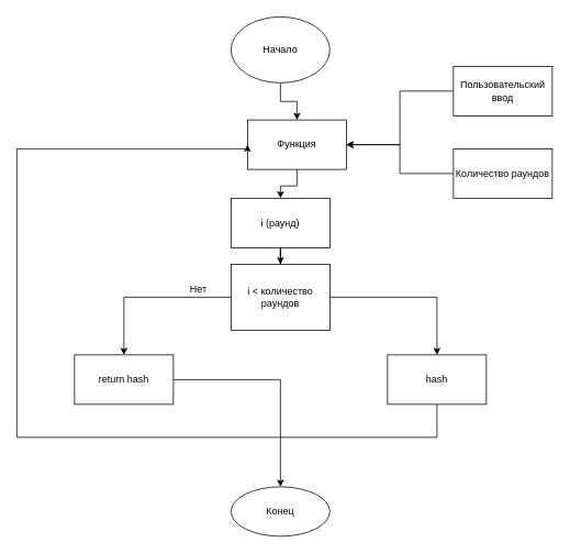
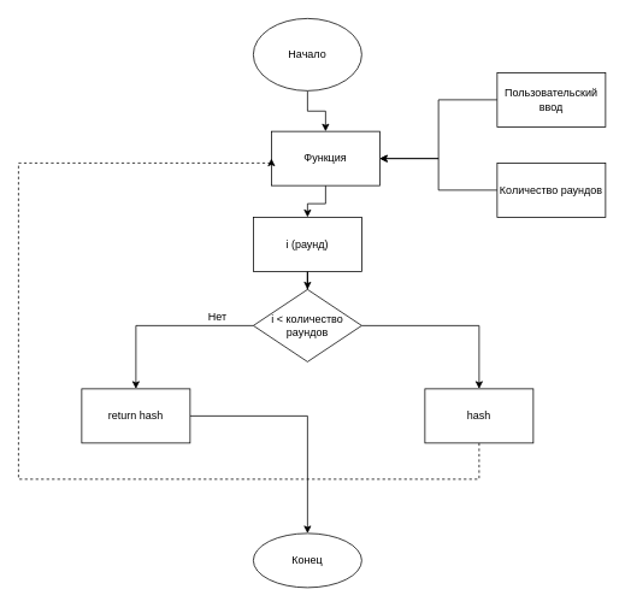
- <mxCell id="12" value="i &amp;lt; количество раундов" style="whiteSpace=wrap;html=1;rounded=0;" vertex="1" parent="1"><mxGeometry x="280" y="320" width="120" height="80" as="geometry" /></mxCell>
+ <mxCell id="12" value="i &amp;lt; количество раундов" style="rhombus;whiteSpace=wrap;html=1;" vertex="1" parent="1"><mxGeometry x="280" y="320" width="120" height="80" as="geometry" /></mxCell>
- <mxCell id="15" style="edgeStyle=orthogonalEdgeStyle;rounded=0;orthogonalLoop=1;jettySize=auto;html=1;entryX=0;entryY=0.5;entryDx=0;entryDy=0;" edge="1" parent="1" source="16" target="5"><mxGeometry relative="1" as="geometry"><Array as="points"><mxPoint x="530" y="530" /><mxPoint x="20" y="530" /><mxPoint x="20" y="180" /></Array></mxGeometry></mxCell>
+ <mxCell id="15" style="edgeStyle=orthogonalEdgeStyle;rounded=0;orthogonalLoop=1;jettySize=auto;html=1;entryX=0;entryY=0.5;entryDx=0;entryDy=0;dashed=1;" edge="1" parent="1" source="16" target="5"><mxGeometry relative="1" as="geometry"><Array as="points"><mxPoint x="530" y="530" /><mxPoint x="20" y="530" /><mxPoint x="20" y="180" /></Array></mxGeometry></mxCell>
